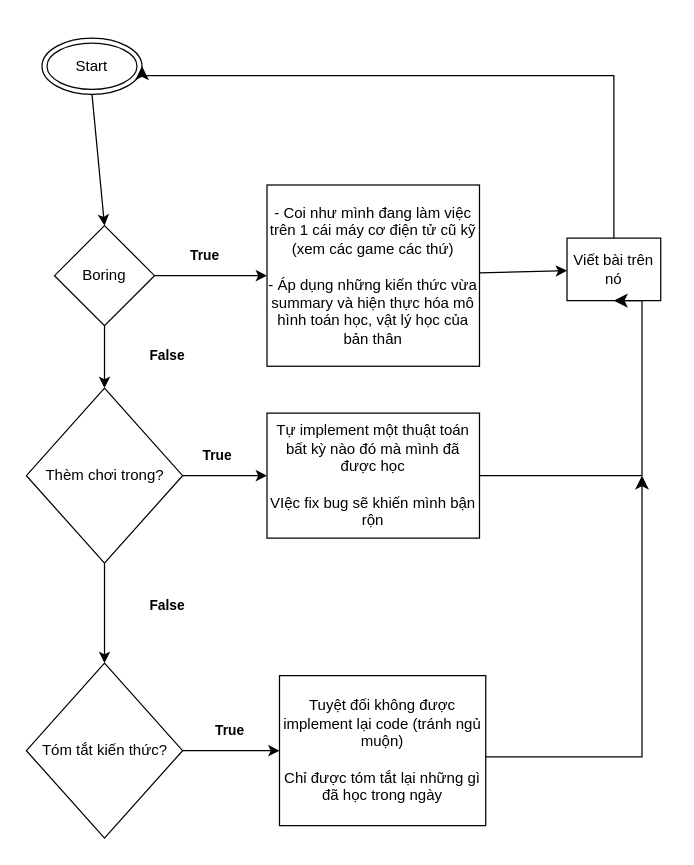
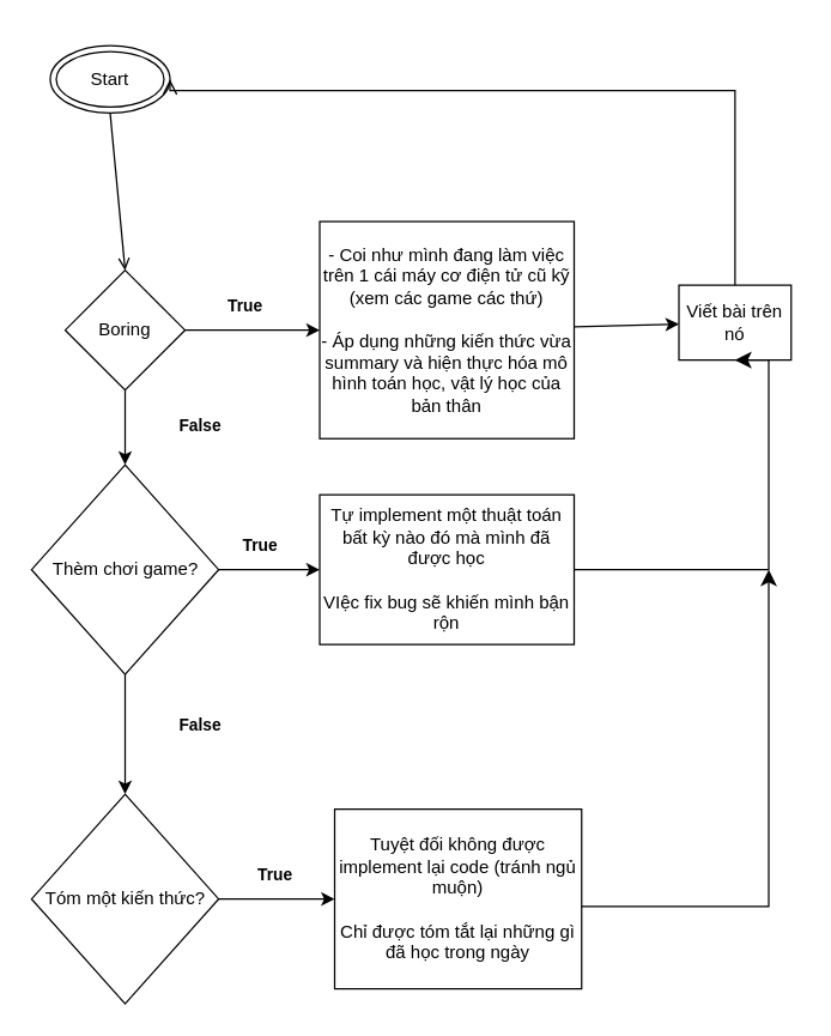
- <mxCell id="10" value="" style="edgeStyle=elbowEdgeStyle;elbow=vertical;endArrow=classic;html=1;curved=0;rounded=0;endSize=8;startSize=8;exitX=0.5;exitY=0;exitDx=0;exitDy=0;entryX=1;entryY=0.5;entryDx=0;entryDy=0;" parent="1" source="9" target="3" edge="1"><mxGeometry width="50" height="50" relative="1" as="geometry"><mxPoint x="543" y="120" as="sourcePoint" /><mxPoint x="593" y="70" as="targetPoint" /><Array as="points"><mxPoint x="253" y="60" /><mxPoint x="263" y="30" /><mxPoint x="533" y="20" /></Array></mxGeometry></mxCell>
+ <mxCell id="10" value="" style="edgeStyle=elbowEdgeStyle;elbow=vertical;endArrow=open;html=1;curved=0;rounded=0;endSize=8;startSize=8;exitX=0.5;exitY=0;exitDx=0;exitDy=0;entryX=1;entryY=0.5;entryDx=0;entryDy=0;" parent="1" source="9" target="3" edge="1"><mxGeometry width="50" height="50" relative="1" as="geometry"><mxPoint x="543" y="120" as="sourcePoint" /><mxPoint x="593" y="70" as="targetPoint" /><Array as="points"><mxPoint x="253" y="60" /><mxPoint x="263" y="30" /><mxPoint x="533" y="20" /></Array></mxGeometry></mxCell>
- <mxCell id="2" style="edgeStyle=none;html=1;exitX=0.5;exitY=1;exitDx=0;exitDy=0;entryX=0.5;entryY=0;entryDx=0;entryDy=0;" parent="1" source="3" target="6" edge="1"><mxGeometry relative="1" as="geometry" /></mxCell>
+ <mxCell id="2" style="edgeStyle=none;html=1;exitX=0.5;exitY=1;exitDx=0;exitDy=0;entryX=0.5;entryY=0;entryDx=0;entryDy=0;endArrow=open;" parent="1" source="3" target="6" edge="1"><mxGeometry relative="1" as="geometry" /></mxCell>
- <mxCell id="13" value="Thèm chơi trong?" style="rhombus;whiteSpace=wrap;html=1;" vertex="1" parent="1"><mxGeometry x="20.5" y="310" width="125" height="140" as="geometry" /></mxCell>
+ <mxCell id="13" value="Thèm chơi game?" style="rhombus;whiteSpace=wrap;html=1;" vertex="1" parent="1"><mxGeometry x="20.5" y="310" width="125" height="140" as="geometry" /></mxCell>
- <mxCell id="17" value="Tóm tắt kiến thức?" style="rhombus;whiteSpace=wrap;html=1;" vertex="1" parent="1"><mxGeometry x="20.5" y="530" width="125" height="140" as="geometry" /></mxCell>
+ <mxCell id="17" value="Tóm một kiến thức?" style="rhombus;whiteSpace=wrap;html=1;" vertex="1" parent="1"><mxGeometry x="20.5" y="530" width="125" height="140" as="geometry" /></mxCell>
